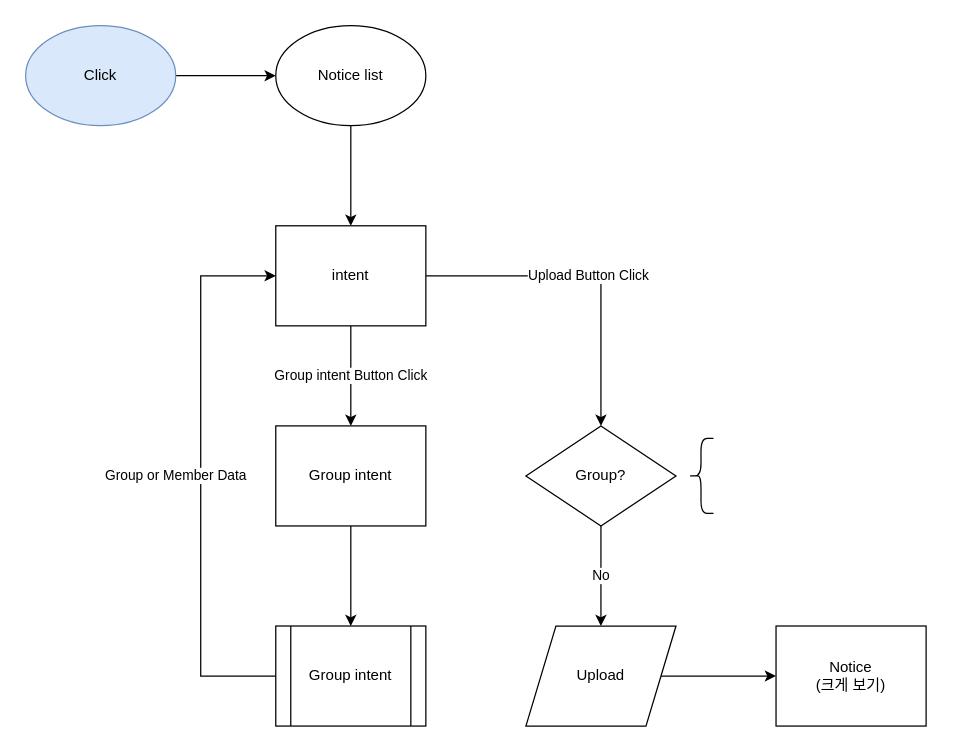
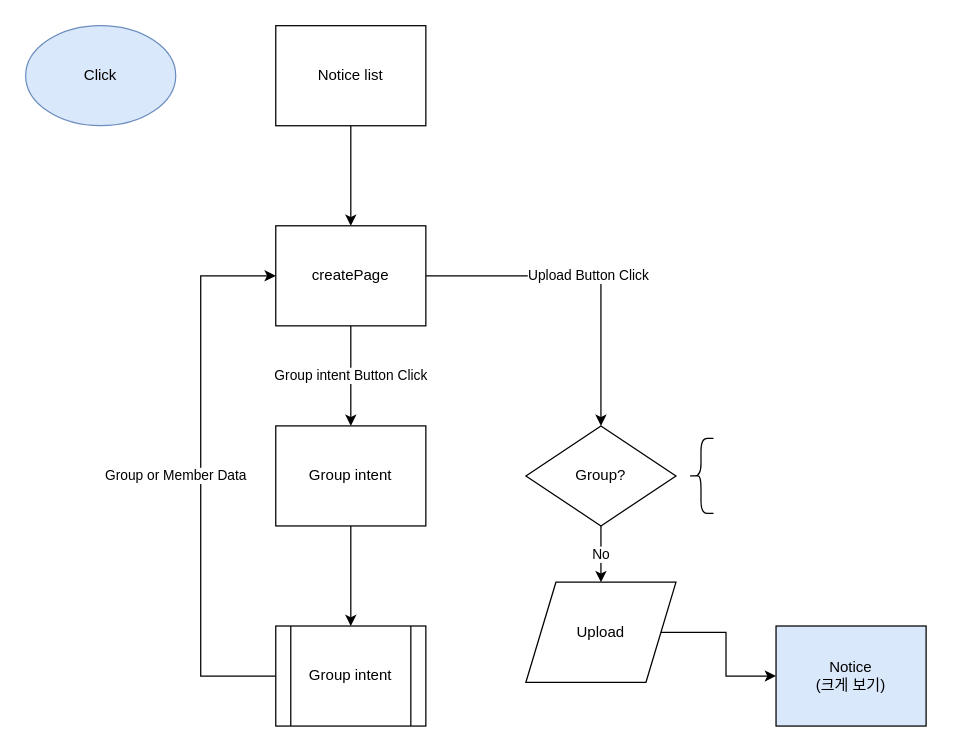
- <mxCell id="2" value="" style="edgeStyle=orthogonalEdgeStyle;rounded=0;orthogonalLoop=1;jettySize=auto;html=1;" edge="1" parent="1" source="3" target="5"><mxGeometry relative="1" as="geometry" /></mxCell>
- <mxCell id="5" value="Notice list" style="ellipse;whiteSpace=wrap;html=1;fontFamily=Helvetica;fontSize=12;fontColor=#000000;align=center;strokeColor=#000000;fillColor=#ffffff;" vertex="1" parent="1"><mxGeometry x="220" y="20" width="120" height="80" as="geometry" /></mxCell>
+ <mxCell id="5" value="Notice list" style="rounded=0;whiteSpace=wrap;html=1;fontFamily=Helvetica;fontSize=12;fontColor=#000000;align=center;strokeColor=#000000;fillColor=#ffffff;" vertex="1" parent="1"><mxGeometry x="220" y="20" width="120" height="80" as="geometry" /></mxCell>
- <mxCell id="8" value="intent" style="rounded=0;whiteSpace=wrap;html=1;fontFamily=Helvetica;fontSize=12;fontColor=#000000;align=center;strokeColor=#000000;fillColor=#ffffff;" vertex="1" parent="1"><mxGeometry x="220" y="180" width="120" height="80" as="geometry" /></mxCell>
+ <mxCell id="8" value="createPage" style="rounded=0;whiteSpace=wrap;html=1;fontFamily=Helvetica;fontSize=12;fontColor=#000000;align=center;strokeColor=#000000;fillColor=#ffffff;" vertex="1" parent="1"><mxGeometry x="220" y="180" width="120" height="80" as="geometry" /></mxCell>
- <mxCell id="12" value="Upload" style="shape=parallelogram;perimeter=parallelogramPerimeter;whiteSpace=wrap;html=1;fontFamily=Helvetica;fontSize=12;fontColor=#000000;align=center;strokeColor=#000000;fillColor=#ffffff;" vertex="1" parent="1"><mxGeometry x="420" y="500" width="120" height="80" as="geometry" /></mxCell>
+ <mxCell id="12" value="Upload" style="shape=parallelogram;perimeter=parallelogramPerimeter;whiteSpace=wrap;html=1;fontFamily=Helvetica;fontSize=12;fontColor=#000000;align=center;strokeColor=#000000;fillColor=#ffffff;" vertex="1" parent="1"><mxGeometry x="420" y="465" width="120" height="80" as="geometry" /></mxCell>
- <mxCell id="17" value="Notice&lt;br&gt;(크게 보기)" style="rounded=0;whiteSpace=wrap;html=1;fontFamily=Helvetica;fontSize=12;fontColor=#000000;align=center;strokeColor=#000000;fillColor=#ffffff;" vertex="1" parent="1"><mxGeometry x="620" y="500" width="120" height="80" as="geometry" /></mxCell>
+ <mxCell id="17" value="Notice&lt;br&gt;(크게 보기)" style="rounded=0;whiteSpace=wrap;html=1;fontFamily=Helvetica;fontSize=12;fontColor=#000000;align=center;strokeColor=#000000;fillColor=#dae8fc;" vertex="1" parent="1"><mxGeometry x="620" y="500" width="120" height="80" as="geometry" /></mxCell>
